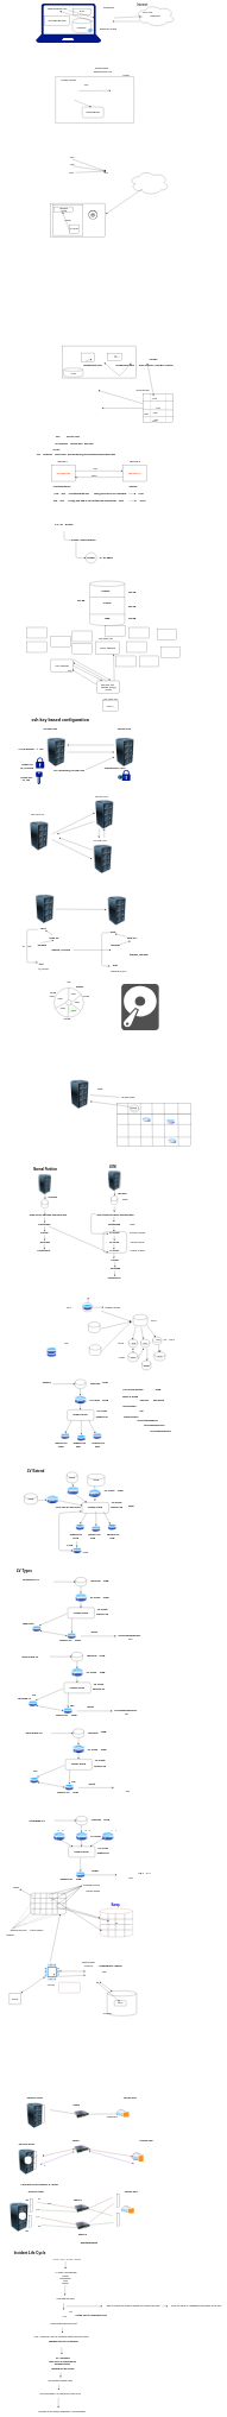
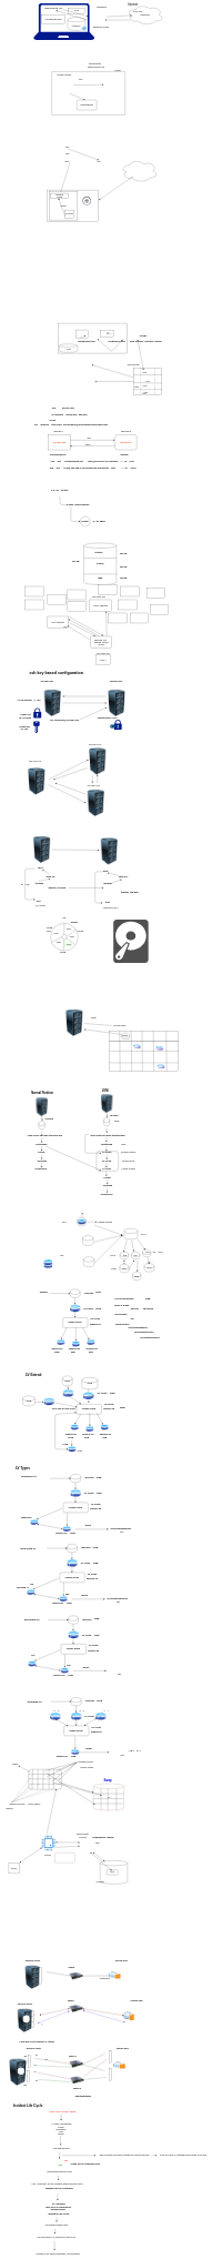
- <mxCell id="38" value="" style="endArrow=classic;html=1;exitX=0.525;exitY=1.05;exitDx=0;exitDy=0;exitPerimeter=0;entryX=0.5;entryY=0;entryDx=0;entryDy=0;" parent="1" source="35" target="33" edge="1"><mxGeometry width="50" height="50" relative="1" as="geometry"><mxPoint x="530" y="940" as="sourcePoint" /><mxPoint x="580" y="890" as="targetPoint" /></mxGeometry></mxCell>
- <mxCell id="37" value="" style="endArrow=classic;html=1;exitX=1.025;exitY=0.4;exitDx=0;exitDy=0;exitPerimeter=0;entryX=0.5;entryY=0;entryDx=0;entryDy=0;" parent="1" source="36" target="33" edge="1"><mxGeometry width="50" height="50" relative="1" as="geometry"><mxPoint x="530" y="940" as="sourcePoint" /><mxPoint x="580" y="890" as="targetPoint" /></mxGeometry></mxCell>
+ <mxCell id="37" value="" style="endArrow=classic;html=1;exitX=1.025;exitY=0.4;exitDx=0;exitDy=0;exitPerimeter=0;" parent="1" source="36" target="47" edge="1"><mxGeometry width="50" height="50" relative="1" as="geometry"><mxPoint x="530" y="940" as="sourcePoint" /><mxPoint x="580" y="890" as="targetPoint" /></mxGeometry></mxCell>
- <mxCell id="79" value="&lt;b&gt;&lt;font color=&quot;#ff470f&quot;&gt;192.168.2.12&lt;/font&gt;&lt;/b&gt;" style="rounded=0;whiteSpace=wrap;html=1;" parent="1" vertex="1"><mxGeometry x="690" y="2610" width="130" height="90" as="geometry" /></mxCell>
+ <mxCell id="79" value="&lt;b&gt;&lt;font color=&quot;#ff470f&quot;&gt;192.168.2.12&lt;/font&gt;&lt;/b&gt;" style="whiteSpace=wrap;html=1;rounded=1;" parent="1" vertex="1"><mxGeometry x="690" y="2610" width="130" height="90" as="geometry" /></mxCell>
